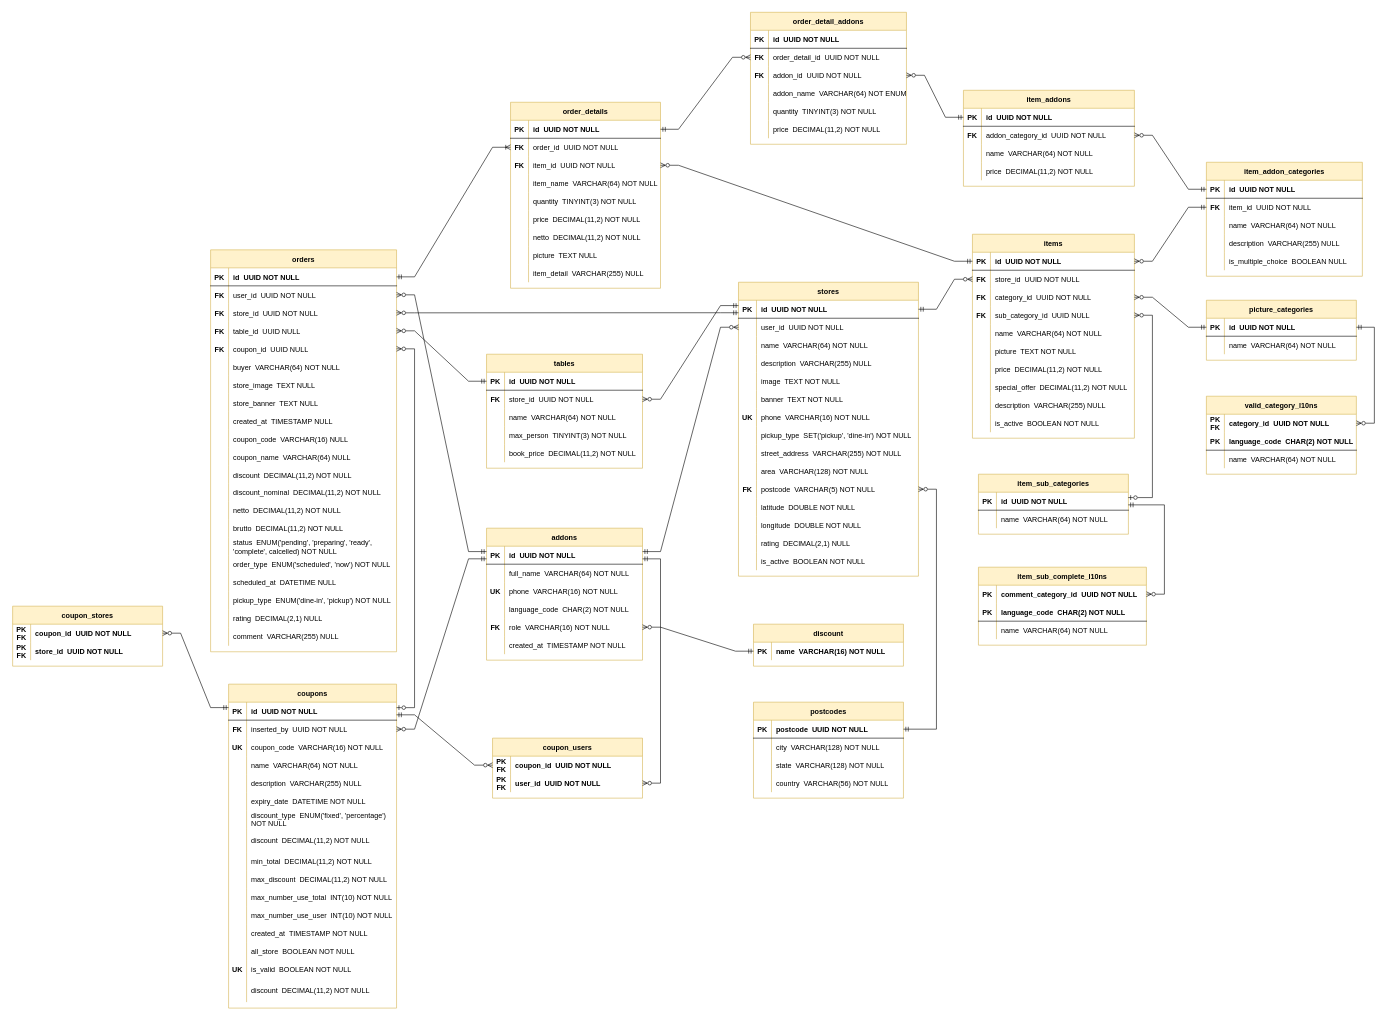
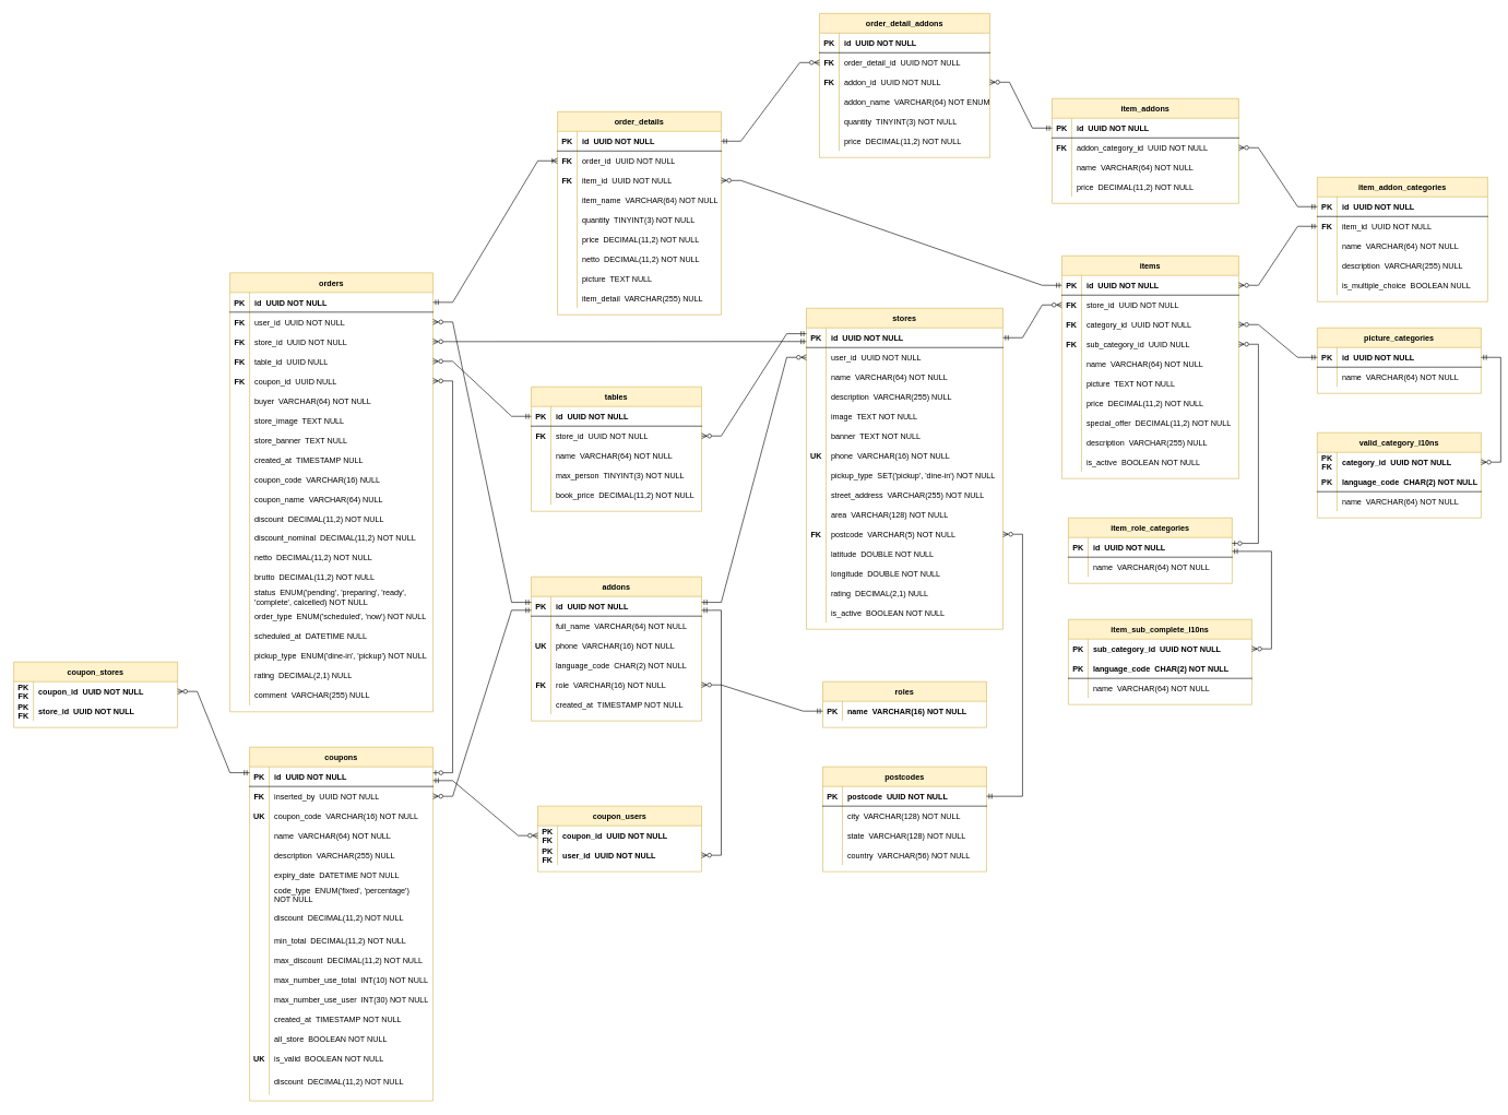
- <mxCell id="115" value="item_sub_categories" style="shape=table;startSize=30;container=1;collapsible=1;childLayout=tableLayout;fixedRows=1;rowLines=0;fontStyle=1;align=center;resizeLast=1;fillColor=#fff2cc;strokeColor=#d6b656;" parent="1" vertex="1"><mxGeometry x="1630" y="790" width="250" height="100" as="geometry" /></mxCell>
+ <mxCell id="115" value="item_role_categories" style="shape=table;startSize=30;container=1;collapsible=1;childLayout=tableLayout;fixedRows=1;rowLines=0;fontStyle=1;align=center;resizeLast=1;fillColor=#fff2cc;strokeColor=#d6b656;" parent="1" vertex="1"><mxGeometry x="1630" y="790" width="250" height="100" as="geometry" /></mxCell>
- <mxCell id="125" value="comment_category_id  UUID NOT NULL" style="shape=partialRectangle;connectable=0;fillColor=none;top=0;left=0;bottom=0;right=0;align=left;spacingLeft=6;fontStyle=1;overflow=hidden;" parent="123" vertex="1"><mxGeometry x="30" width="250" height="30" as="geometry"><mxRectangle width="250" height="30" as="alternateBounds" /></mxGeometry></mxCell>
+ <mxCell id="125" value="sub_category_id  UUID NOT NULL" style="shape=partialRectangle;connectable=0;fillColor=none;top=0;left=0;bottom=0;right=0;align=left;spacingLeft=6;fontStyle=1;overflow=hidden;" parent="123" vertex="1"><mxGeometry x="30" width="250" height="30" as="geometry"><mxRectangle width="250" height="30" as="alternateBounds" /></mxGeometry></mxCell>
- <mxCell id="386" value="discount" style="shape=table;startSize=30;container=1;collapsible=1;childLayout=tableLayout;fixedRows=1;rowLines=0;fontStyle=1;align=center;resizeLast=1;fillColor=#fff2cc;strokeColor=#d6b656;" vertex="1" parent="1"><mxGeometry x="1255" y="1040" width="250" height="70" as="geometry" /></mxCell>
+ <mxCell id="386" value="roles" style="shape=table;startSize=30;container=1;collapsible=1;childLayout=tableLayout;fixedRows=1;rowLines=0;fontStyle=1;align=center;resizeLast=1;fillColor=#fff2cc;strokeColor=#d6b656;" vertex="1" parent="1"><mxGeometry x="1255" y="1040" width="250" height="70" as="geometry" /></mxCell>
- <mxCell id="182" value="discount_type  ENUM('fixed', 'percentage')&#10;NOT NULL" style="shape=partialRectangle;connectable=0;fillColor=none;top=0;left=0;bottom=0;right=0;align=left;spacingLeft=6;overflow=hidden;" parent="180" vertex="1"><mxGeometry x="30" width="250" height="30" as="geometry"><mxRectangle width="250" height="30" as="alternateBounds" /></mxGeometry></mxCell>
+ <mxCell id="182" value="code_type  ENUM('fixed', 'percentage')&#10;NOT NULL" style="shape=partialRectangle;connectable=0;fillColor=none;top=0;left=0;bottom=0;right=0;align=left;spacingLeft=6;overflow=hidden;" parent="180" vertex="1"><mxGeometry x="30" width="250" height="30" as="geometry"><mxRectangle width="250" height="30" as="alternateBounds" /></mxGeometry></mxCell>
- <mxCell id="197" value="max_number_use_user  INT(10) NOT NULL" style="shape=partialRectangle;connectable=0;fillColor=none;top=0;left=0;bottom=0;right=0;align=left;spacingLeft=6;overflow=hidden;" parent="195" vertex="1"><mxGeometry x="30" width="250" height="30" as="geometry"><mxRectangle width="250" height="30" as="alternateBounds" /></mxGeometry></mxCell>
+ <mxCell id="197" value="max_number_use_user  INT(30) NOT NULL" style="shape=partialRectangle;connectable=0;fillColor=none;top=0;left=0;bottom=0;right=0;align=left;spacingLeft=6;overflow=hidden;" parent="195" vertex="1"><mxGeometry x="30" width="250" height="30" as="geometry"><mxRectangle width="250" height="30" as="alternateBounds" /></mxGeometry></mxCell>
